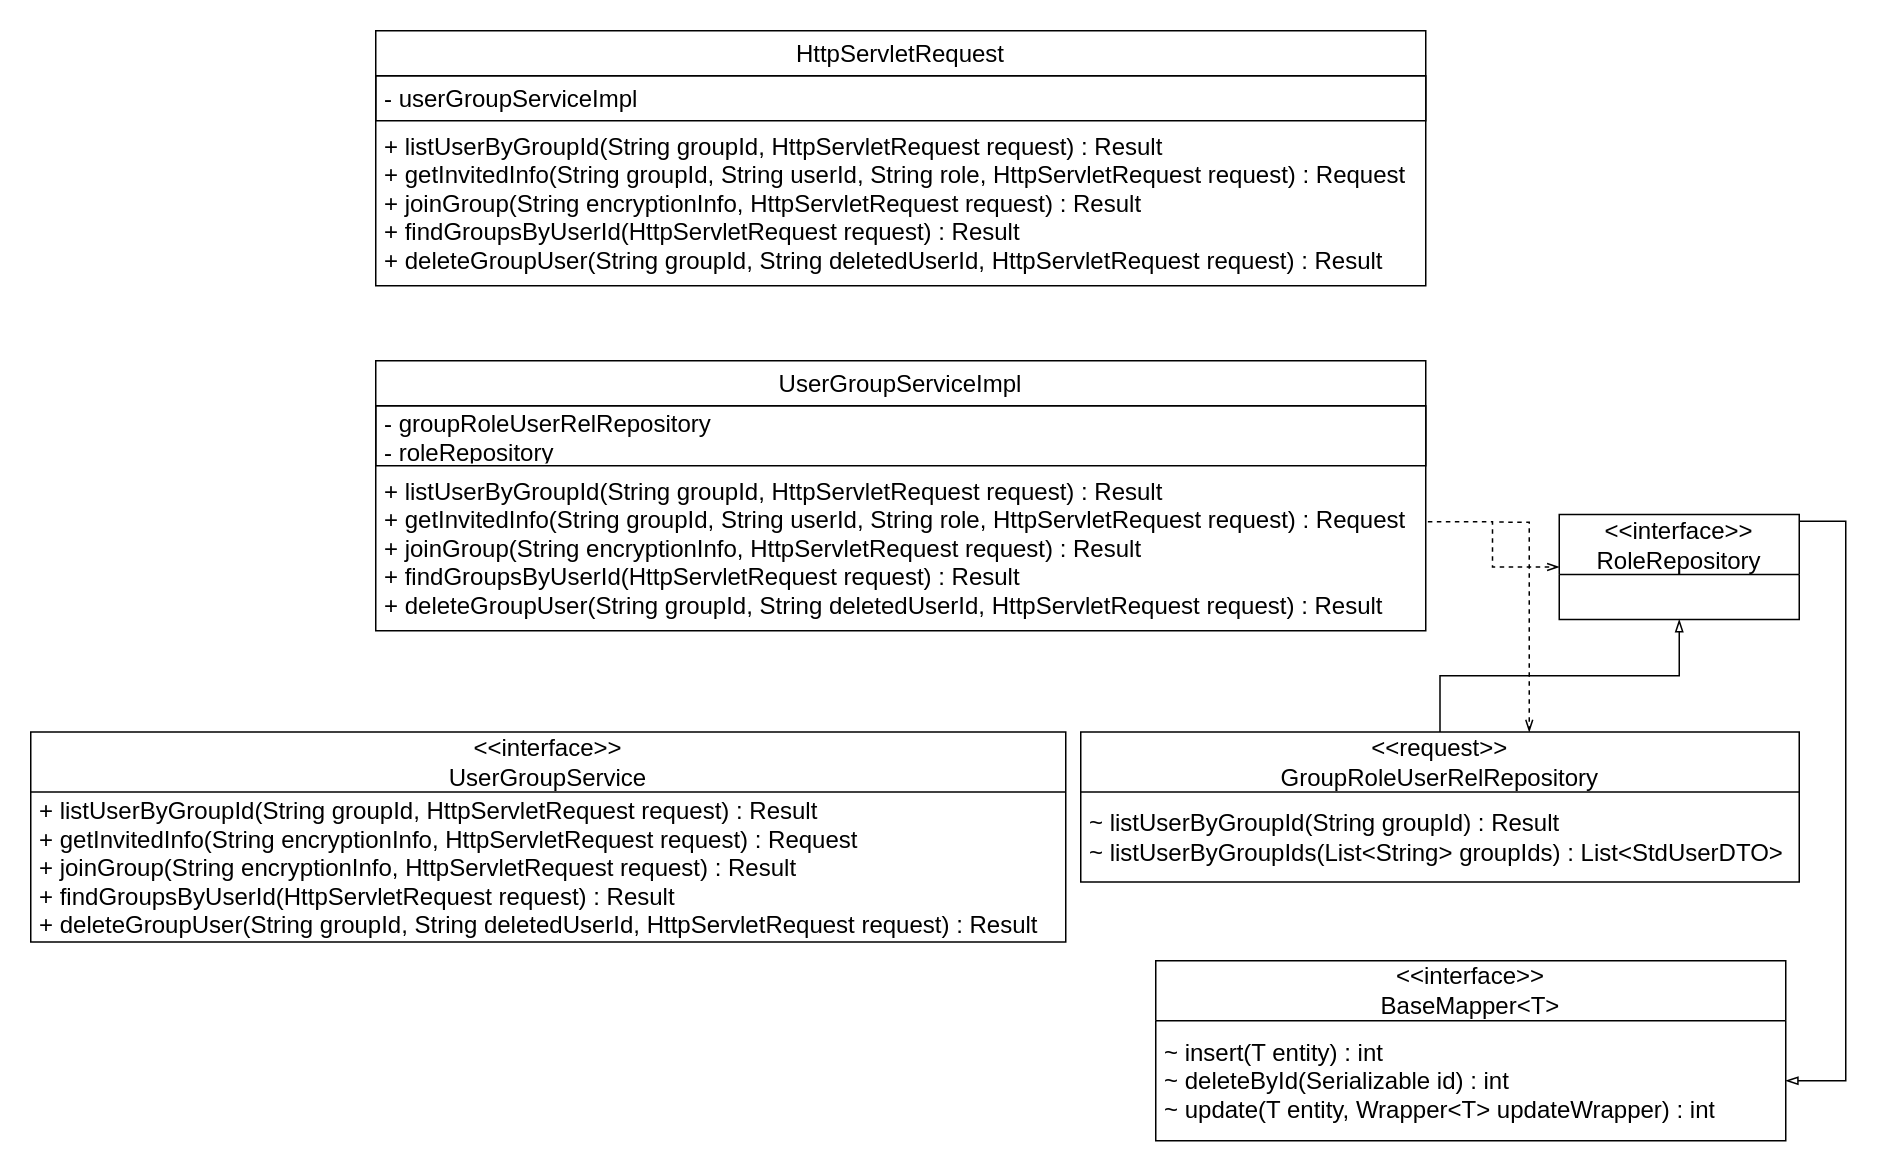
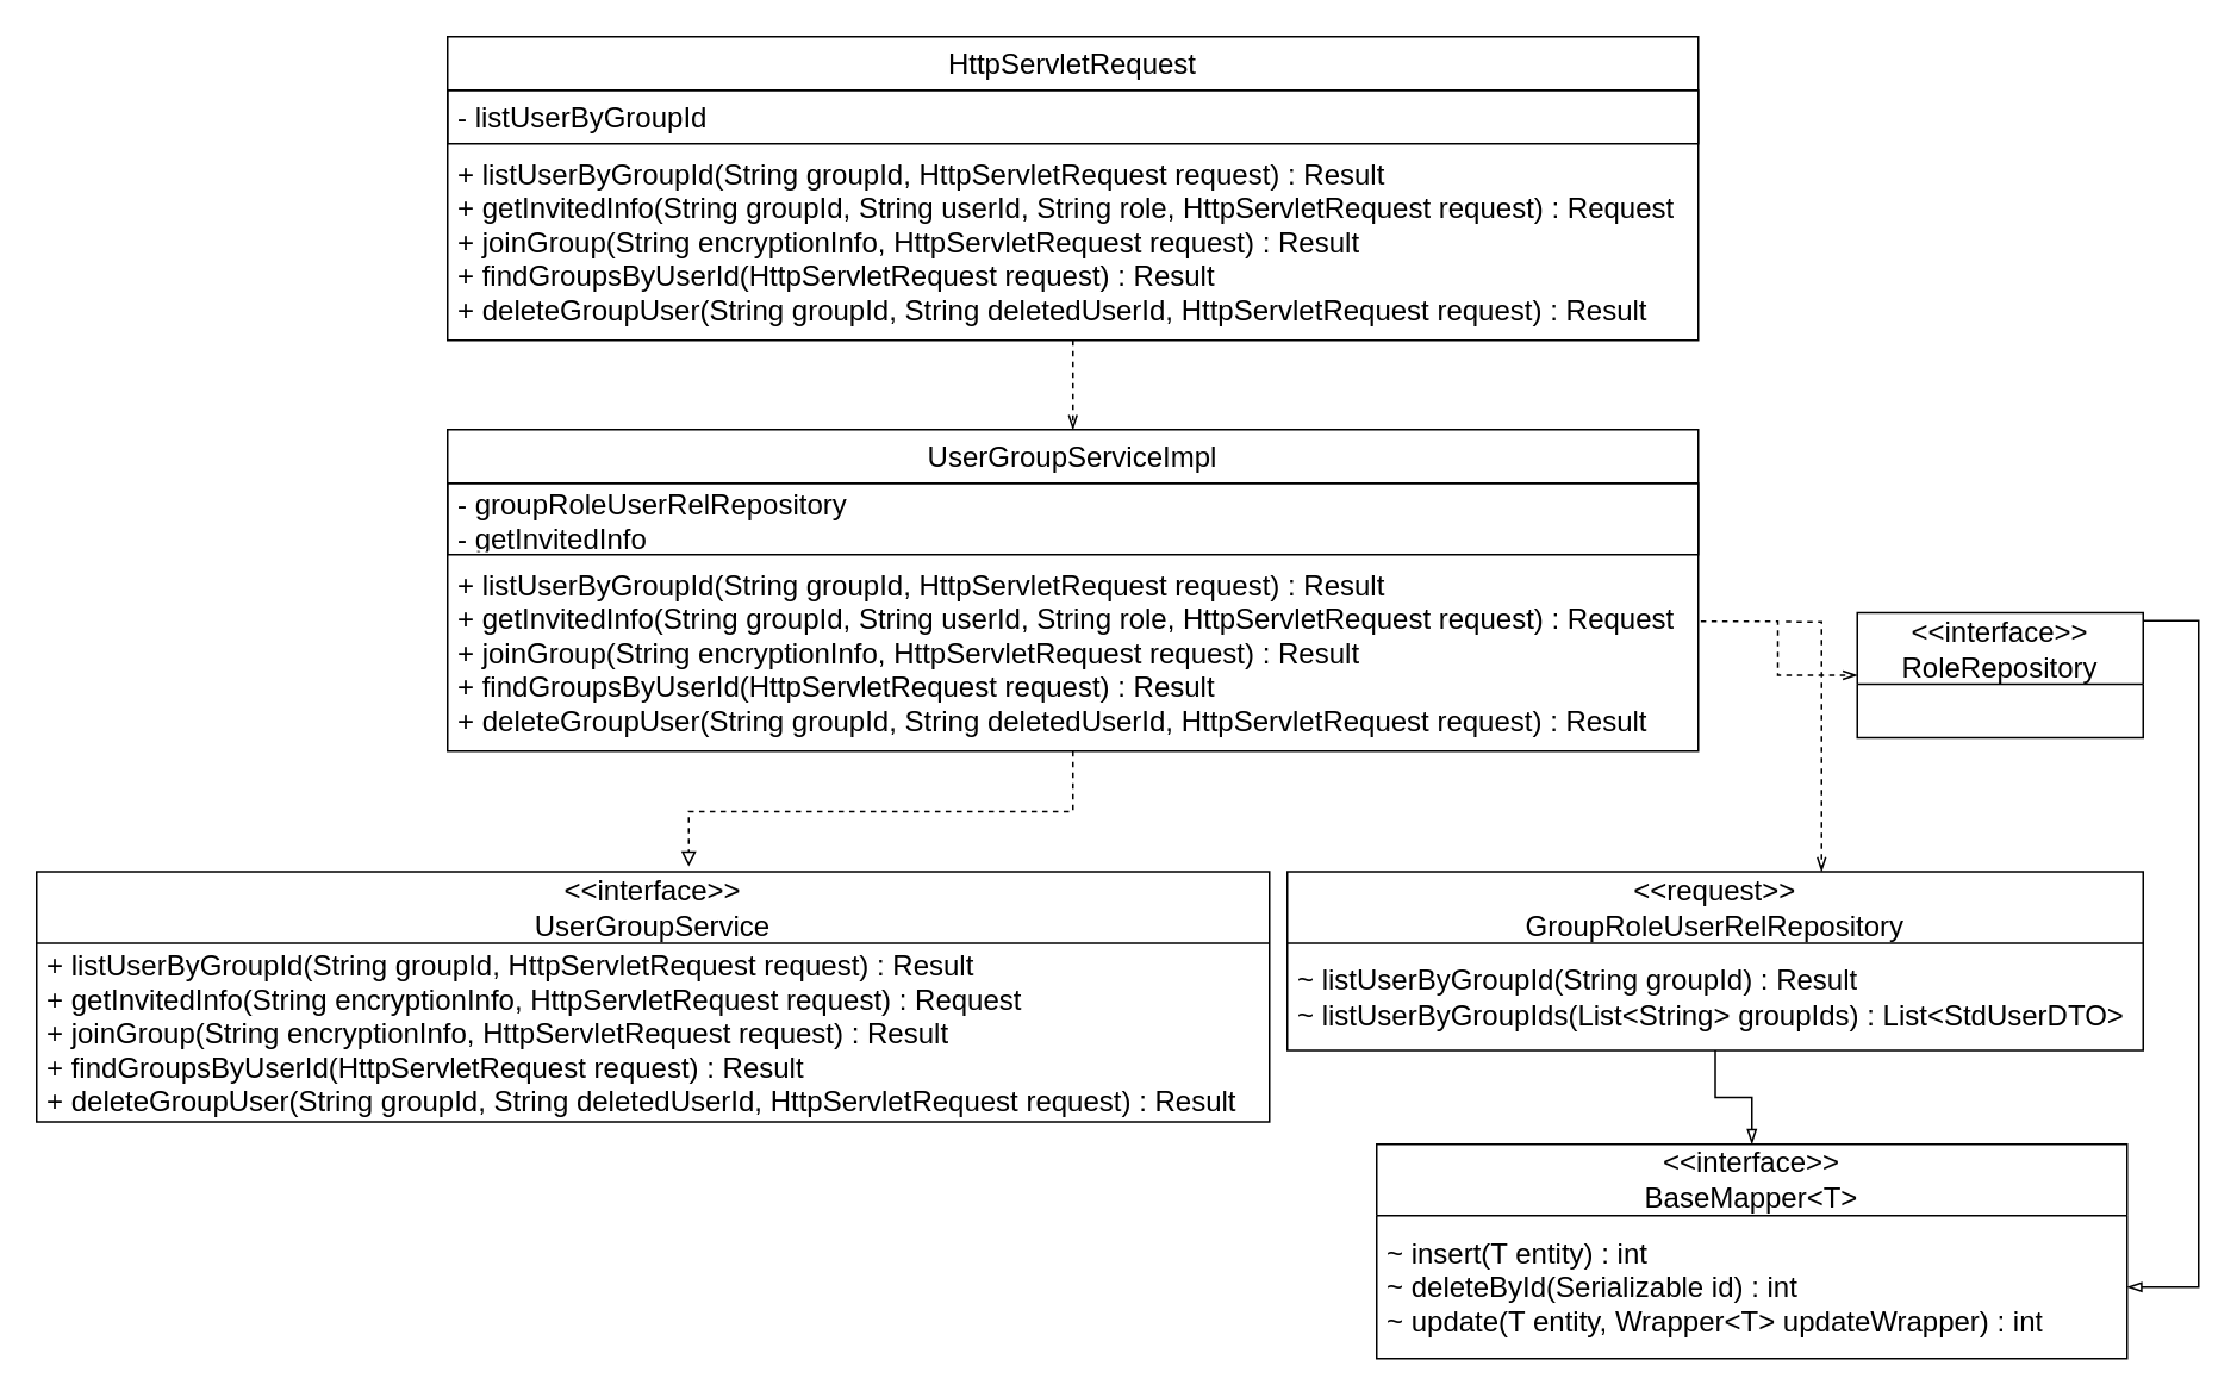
- <mxCell id="4" value="- userGroupServiceImpl" style="text;strokeColor=default;fillColor=none;align=left;verticalAlign=middle;spacingLeft=4;spacingRight=4;overflow=hidden;points=[[0,0.5],[1,0.5]];portConstraint=eastwest;rotatable=0;whiteSpace=wrap;html=1;fontSize=16;" vertex="1" parent="3"><mxGeometry y="30" width="700" height="30" as="geometry" /></mxCell>
+ <mxCell id="4" value="- listUserByGroupId" style="text;strokeColor=default;fillColor=none;align=left;verticalAlign=middle;spacingLeft=4;spacingRight=4;overflow=hidden;points=[[0,0.5],[1,0.5]];portConstraint=eastwest;rotatable=0;whiteSpace=wrap;html=1;fontSize=16;" vertex="1" parent="3"><mxGeometry y="30" width="700" height="30" as="geometry" /></mxCell>
+ <mxCell id="2" style="edgeStyle=orthogonalEdgeStyle;rounded=0;orthogonalLoop=1;jettySize=auto;html=1;entryX=0.5;entryY=0;entryDx=0;entryDy=0;dashed=1;endArrow=openThin;endFill=0;fontSize=16;" edge="1" parent="1" source="3" target="8"><mxGeometry relative="1" as="geometry" /></mxCell>
- <mxCell id="9" value="- groupRoleUserRelRepository&lt;div style=&quot;font-size: 16px;&quot;&gt;- roleRepository&lt;/div&gt;" style="text;strokeColor=default;fillColor=none;align=left;verticalAlign=middle;spacingLeft=4;spacingRight=4;overflow=hidden;points=[[0,0.5],[1,0.5]];portConstraint=eastwest;rotatable=0;whiteSpace=wrap;html=1;fontSize=16;" vertex="1" parent="8"><mxGeometry y="30" width="700" height="40" as="geometry" /></mxCell>
+ <mxCell id="9" value="- groupRoleUserRelRepository&lt;div style=&quot;font-size: 16px;&quot;&gt;- getInvitedInfo&lt;/div&gt;" style="text;strokeColor=default;fillColor=none;align=left;verticalAlign=middle;spacingLeft=4;spacingRight=4;overflow=hidden;points=[[0,0.5],[1,0.5]];portConstraint=eastwest;rotatable=0;whiteSpace=wrap;html=1;fontSize=16;" vertex="1" parent="8"><mxGeometry y="30" width="700" height="40" as="geometry" /></mxCell>
- <mxCell id="15" style="edgeStyle=orthogonalEdgeStyle;rounded=0;orthogonalLoop=1;jettySize=auto;html=1;endArrow=blockThin;endFill=0;fontSize=16;" edge="1" parent="1" source="16" target="14"><mxGeometry relative="1" as="geometry" /></mxCell>
+ <mxCell id="15" style="edgeStyle=orthogonalEdgeStyle;rounded=0;orthogonalLoop=1;jettySize=auto;html=1;entryX=0.5;entryY=0;entryDx=0;entryDy=0;endArrow=blockThin;endFill=0;fontSize=16;" edge="1" parent="1" source="16" target="18"><mxGeometry relative="1" as="geometry" /></mxCell>
+ <mxCell id="20" style="edgeStyle=orthogonalEdgeStyle;rounded=0;orthogonalLoop=1;jettySize=auto;html=1;entryX=0.529;entryY=-0.021;entryDx=0;entryDy=0;entryPerimeter=0;dashed=1;endArrow=block;endFill=0;fontSize=16;" edge="1" parent="1" source="8" target="11"><mxGeometry relative="1" as="geometry" /></mxCell>
